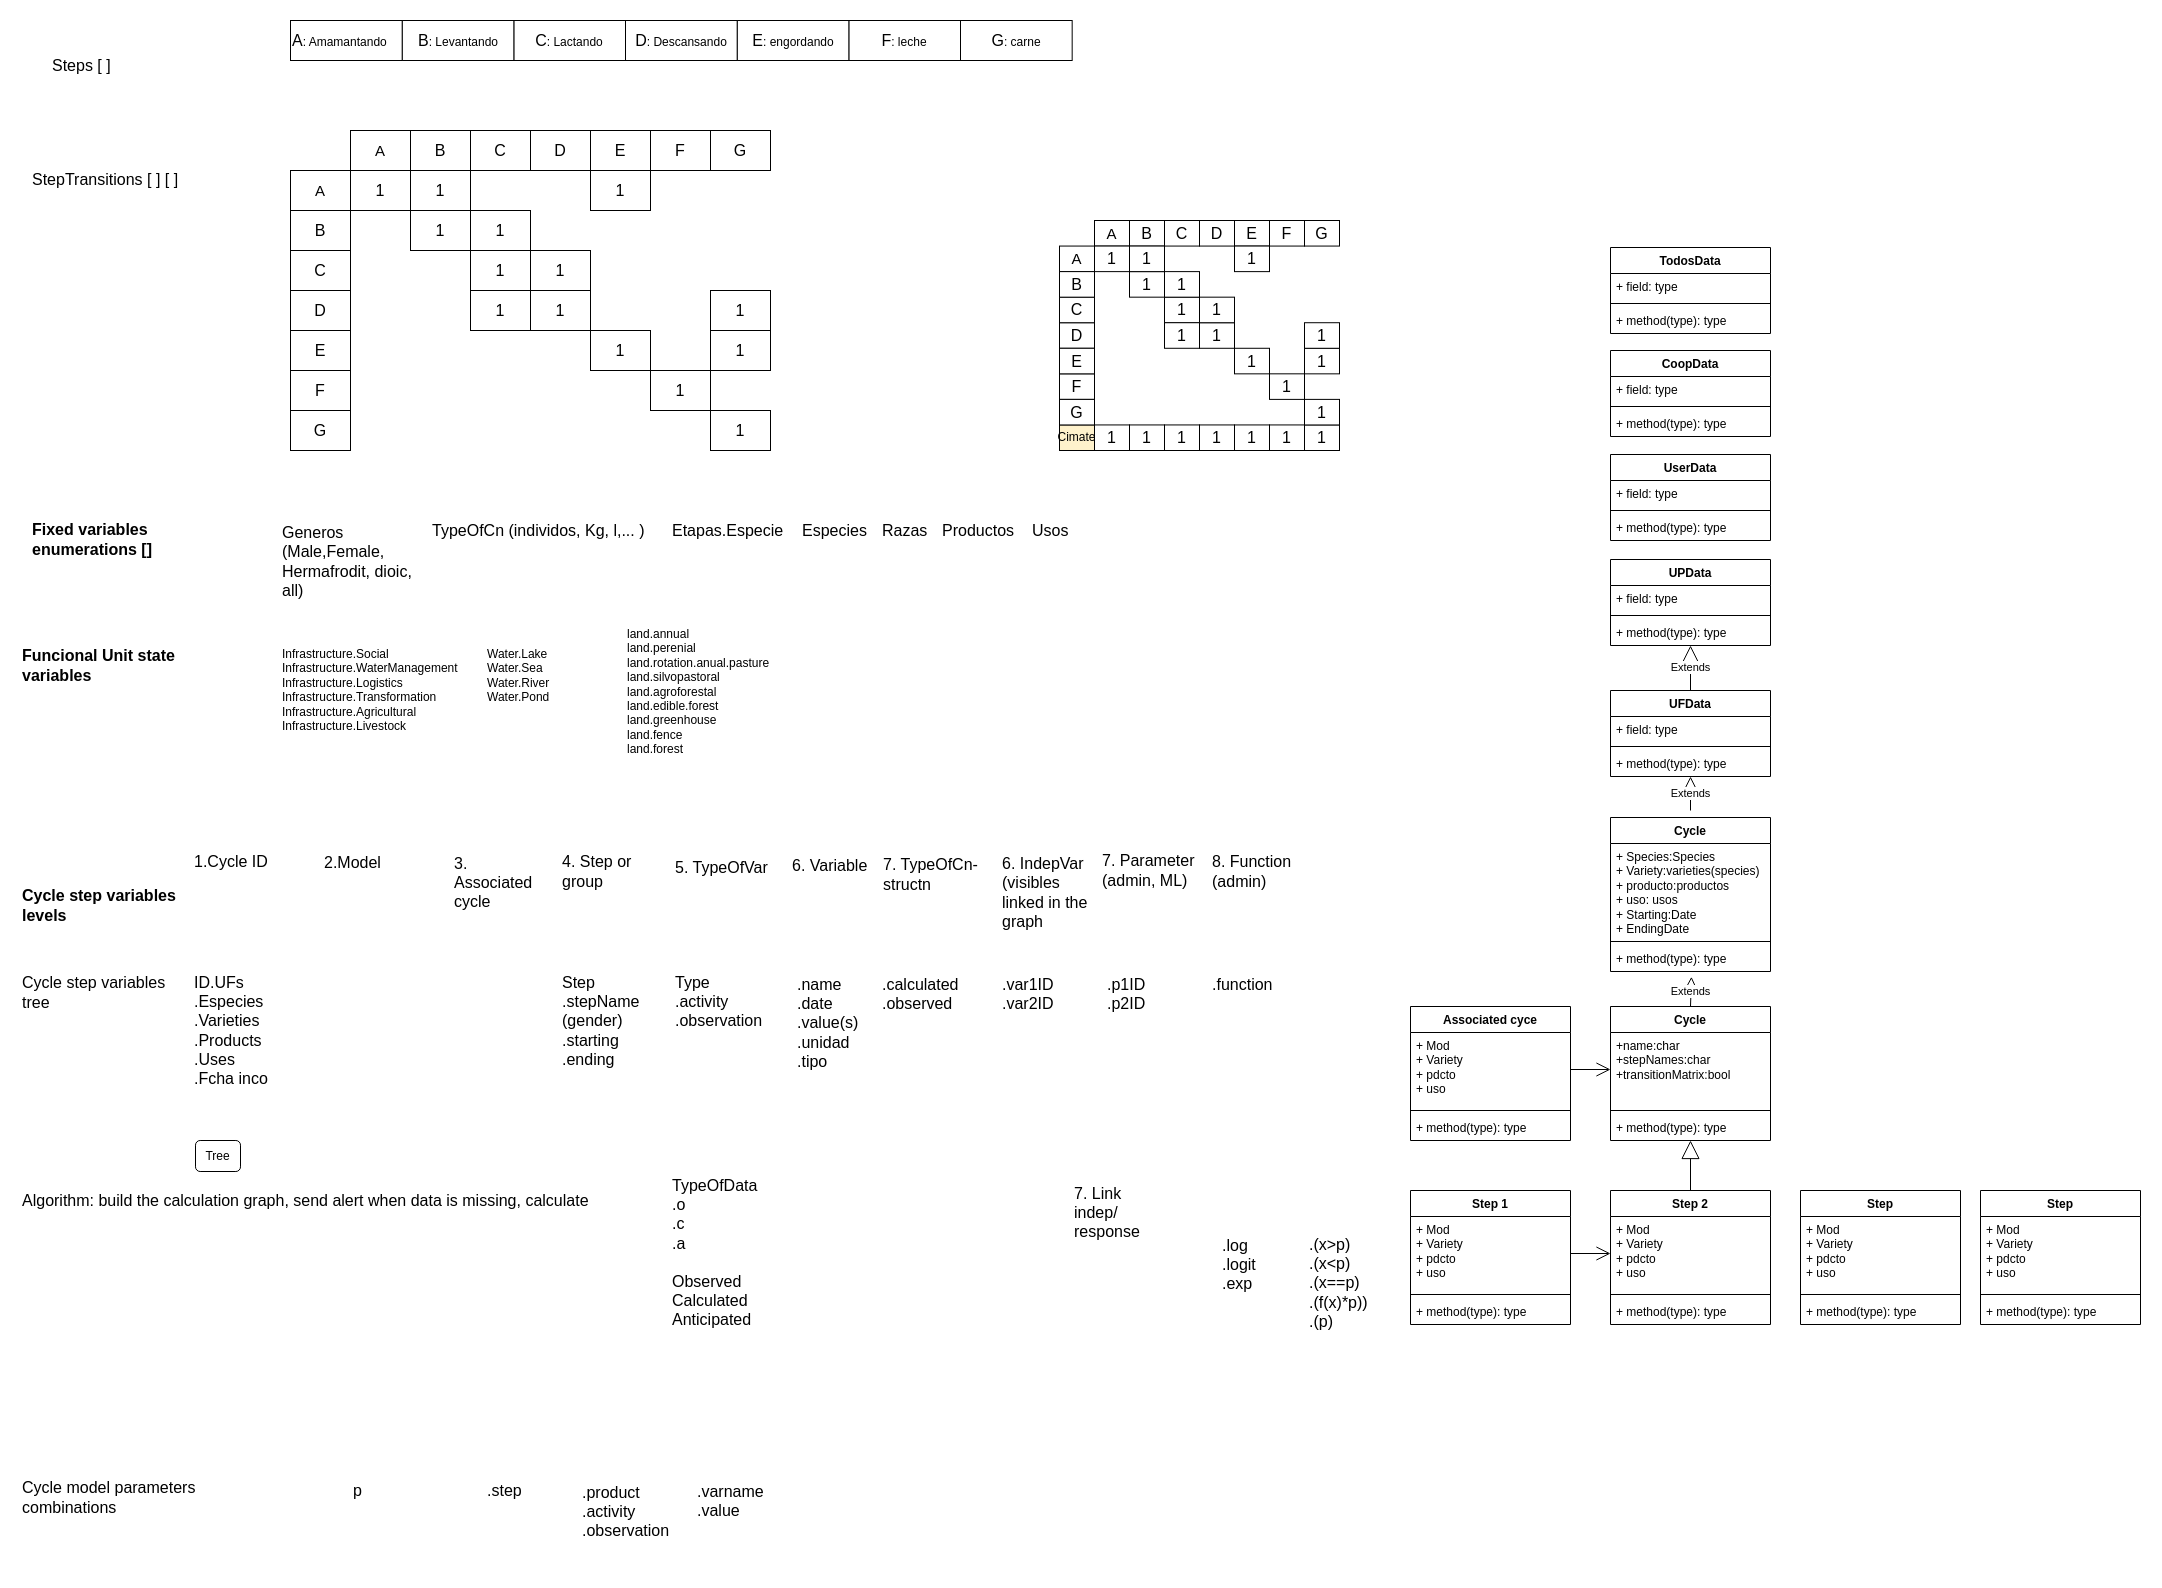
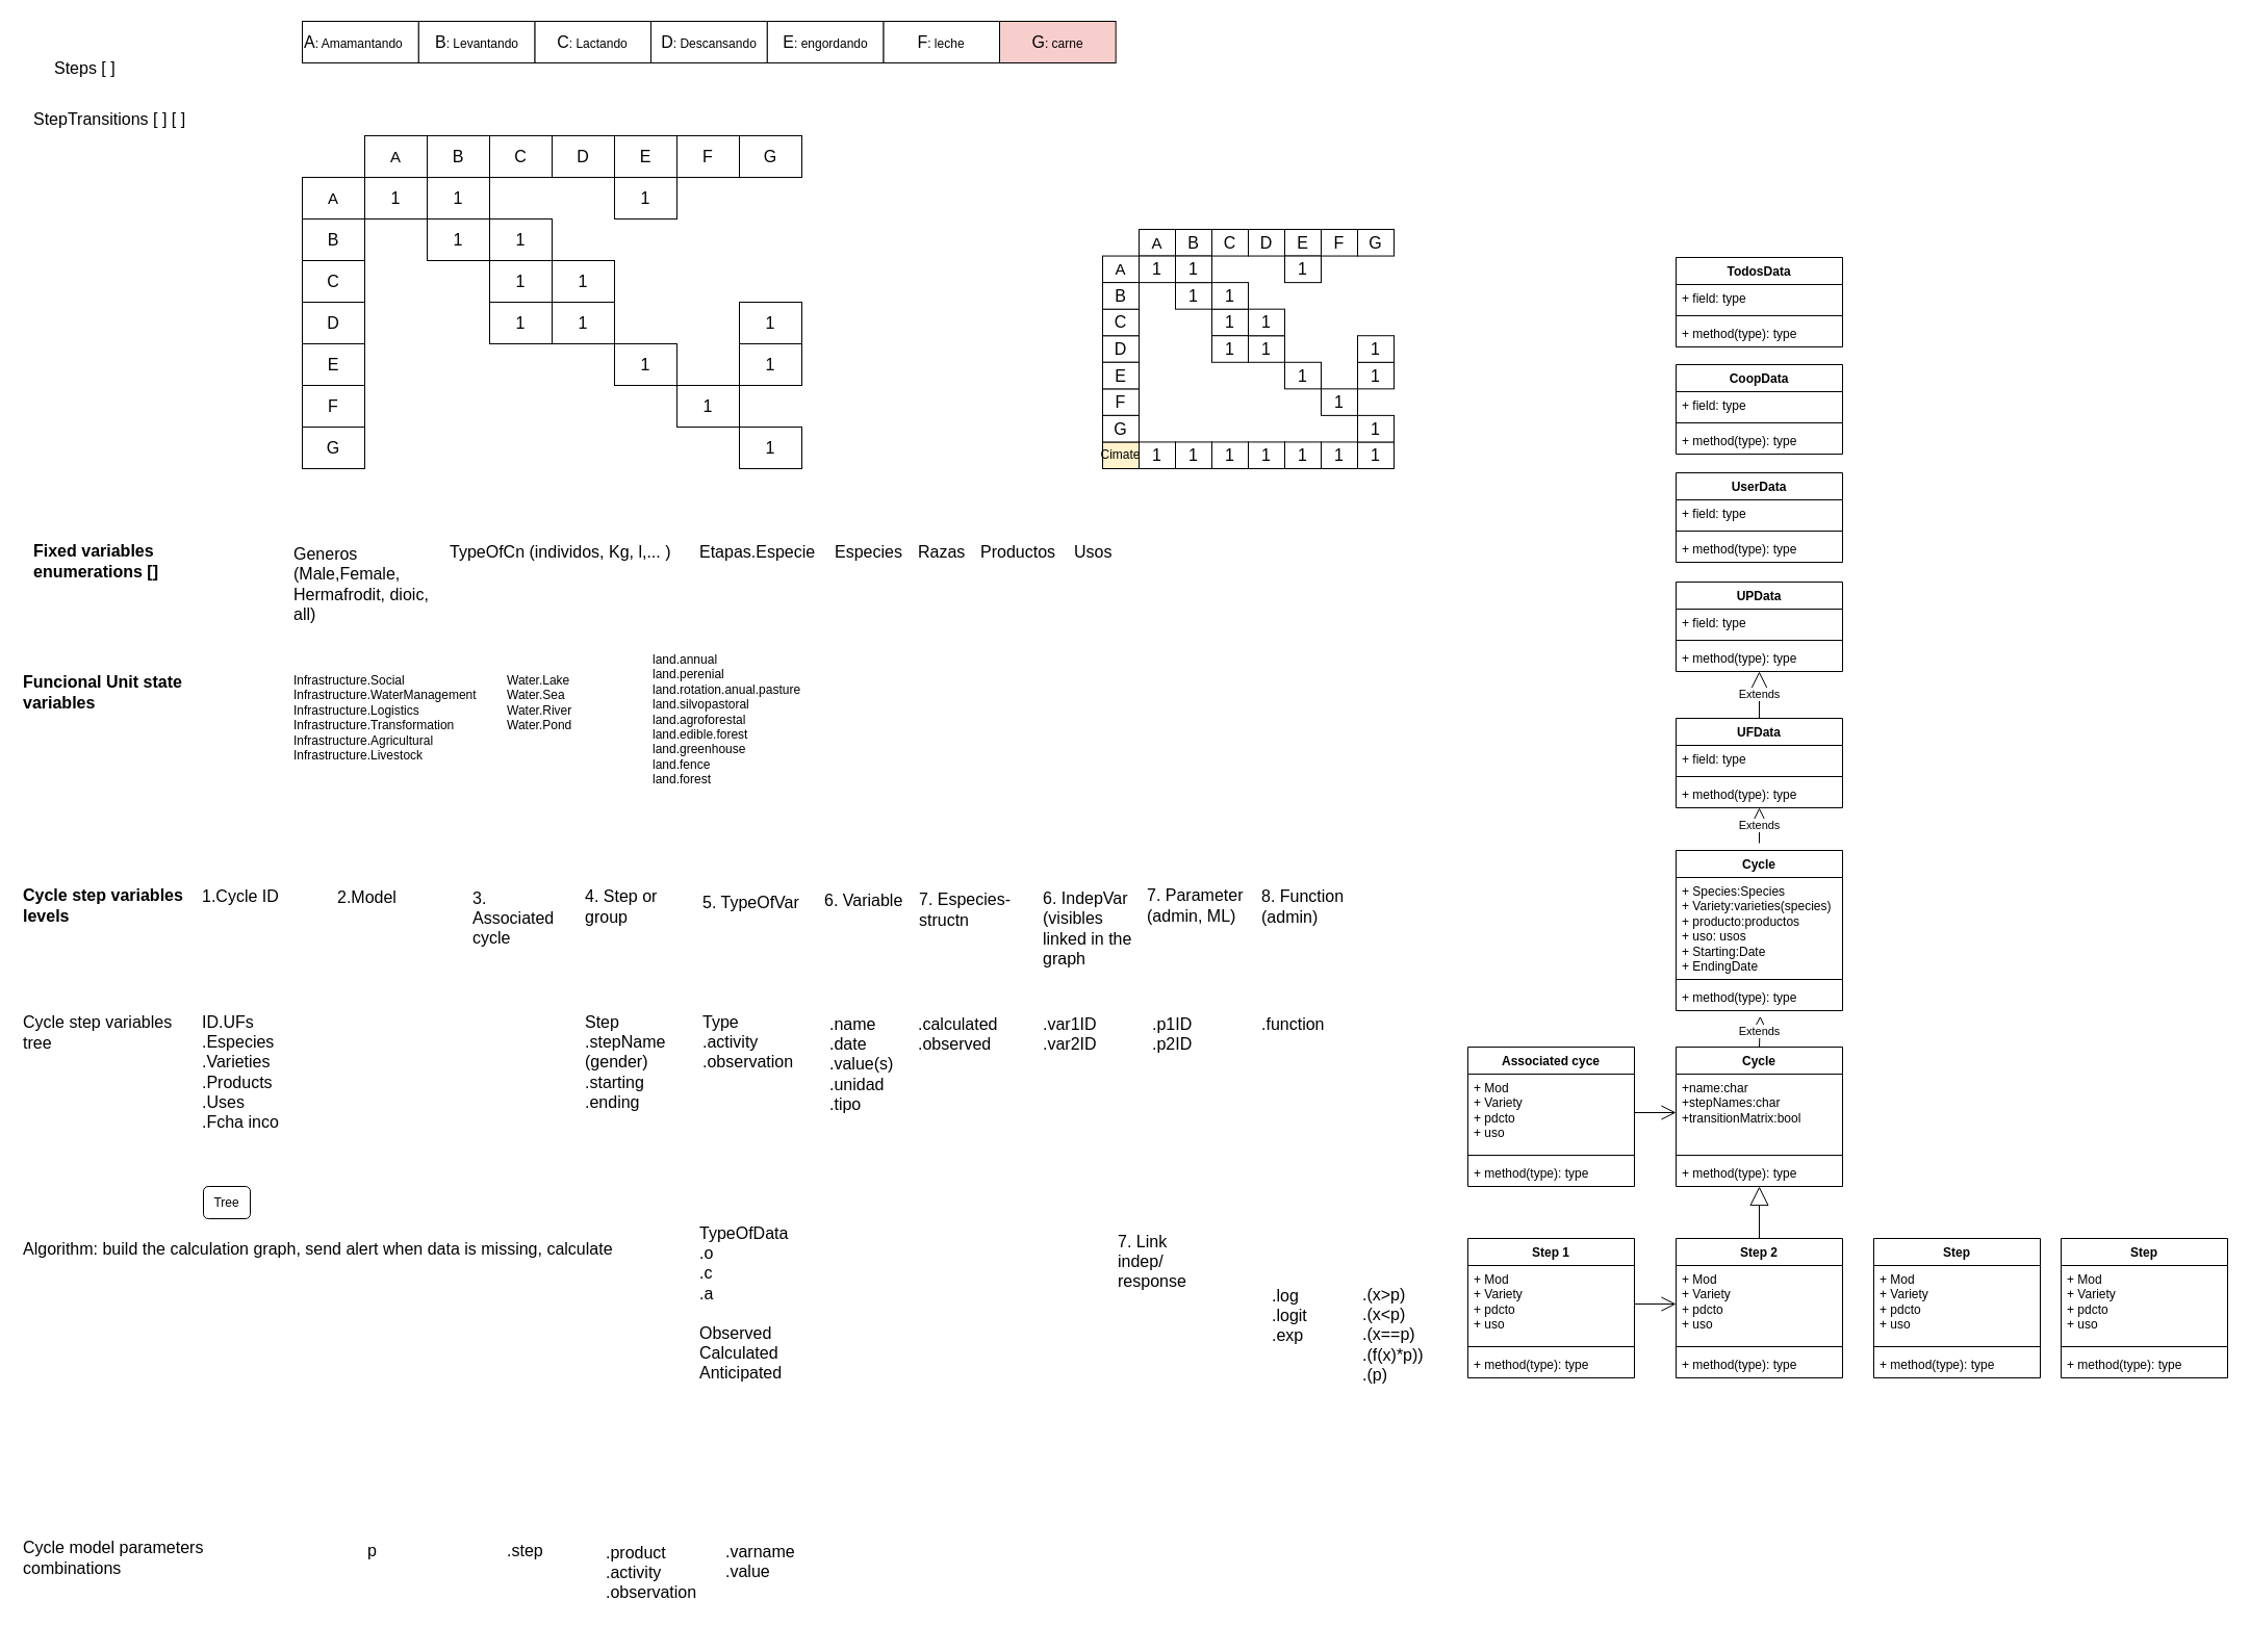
- <mxCell id="46" value="&lt;font style=&quot;font-size: 16px;&quot;&gt;G&lt;/font&gt;: carne" style="rounded=0;whiteSpace=wrap;html=1;" parent="38" vertex="1"><mxGeometry x="670.003" width="111.667" height="40" as="geometry" /></mxCell>
+ <mxCell id="46" value="&lt;font style=&quot;font-size: 16px;&quot;&gt;G&lt;/font&gt;: carne" style="rounded=0;whiteSpace=wrap;html=1;fillColor=#f8cecc;" parent="38" vertex="1"><mxGeometry x="670.003" width="111.667" height="40" as="geometry" /></mxCell>
- <mxCell id="3" value="StepTransitions [ ] [ ]" style="text;html=1;strokeColor=none;fillColor=none;align=left;verticalAlign=middle;whiteSpace=wrap;rounded=0;fontSize=16;" parent="1" vertex="1"><mxGeometry x="30" y="169" width="180" height="20" as="geometry" /></mxCell>
+ <mxCell id="3" value="StepTransitions [ ] [ ]" style="text;html=1;strokeColor=none;fillColor=none;align=left;verticalAlign=middle;whiteSpace=wrap;rounded=0;fontSize=16;" parent="1" vertex="1"><mxGeometry x="30" y="104" width="180" height="20" as="geometry" /></mxCell>
- <mxCell id="85" value="7. TypeOfCn-structn " style="text;html=1;strokeColor=none;fillColor=none;align=left;verticalAlign=middle;whiteSpace=wrap;rounded=0;fontSize=16;" parent="1" vertex="1"><mxGeometry x="881.34" y="858" width="100" height="32" as="geometry" /></mxCell>
+ <mxCell id="85" value="7. Especies-structn " style="text;html=1;strokeColor=none;fillColor=none;align=left;verticalAlign=middle;whiteSpace=wrap;rounded=0;fontSize=16;" parent="1" vertex="1"><mxGeometry x="881.34" y="858" width="100" height="32" as="geometry" /></mxCell>
- <mxCell id="7" value="Cycle step variables levels " style="text;html=1;strokeColor=none;fillColor=none;align=left;verticalAlign=middle;whiteSpace=wrap;rounded=0;fontSize=16;fontStyle=1" parent="1" vertex="1"><mxGeometry x="20" y="890" width="160" height="30" as="geometry" /></mxCell>
+ <mxCell id="7" value="Cycle step variables levels " style="text;html=1;strokeColor=none;fillColor=none;align=left;verticalAlign=middle;whiteSpace=wrap;rounded=0;fontSize=16;fontStyle=1" parent="1" vertex="1"><mxGeometry x="20" y="855" width="160" height="30" as="geometry" /></mxCell>
